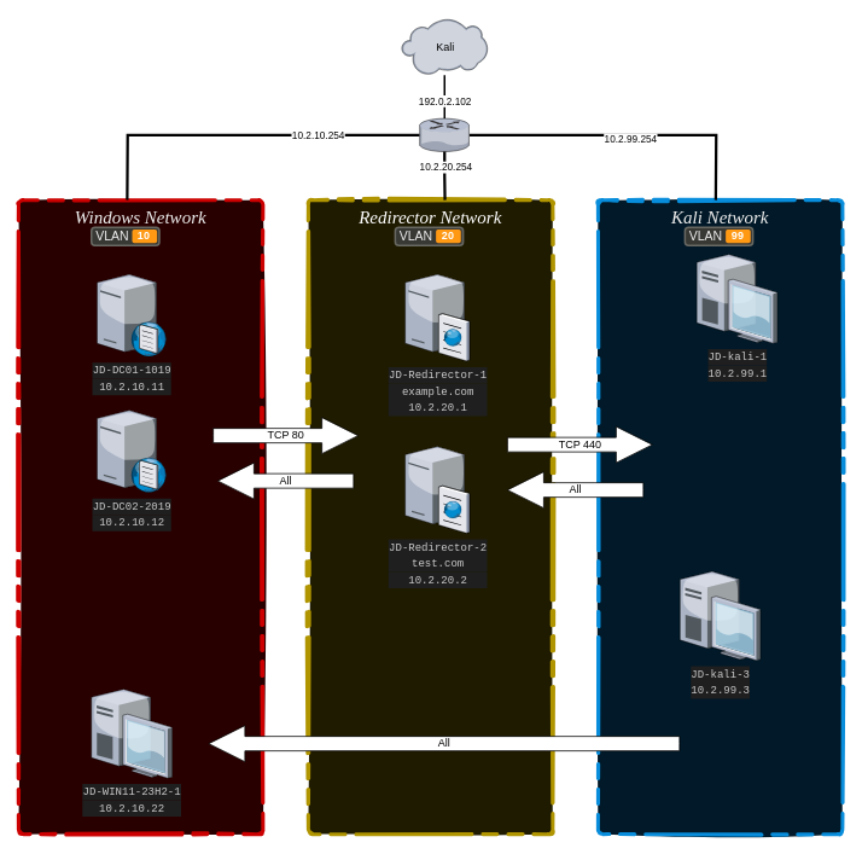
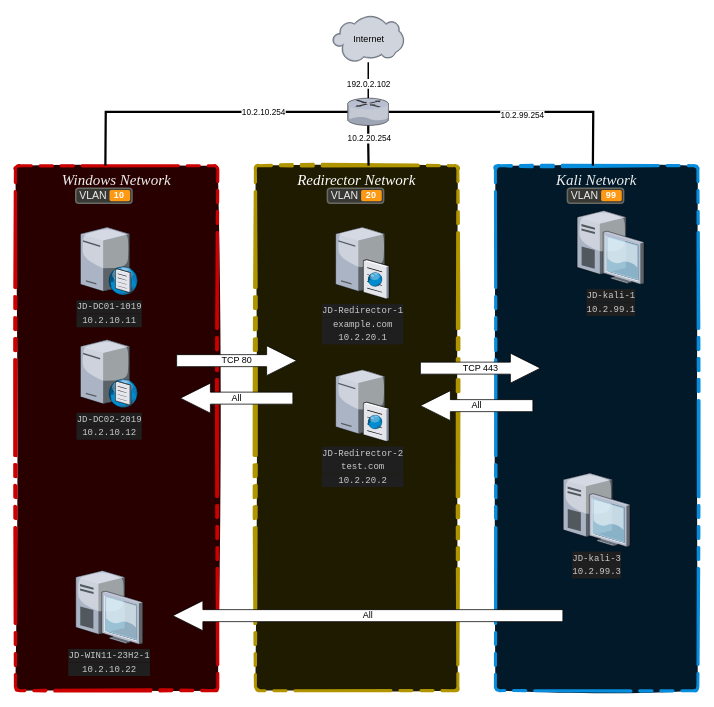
- <mxCell id="19" value="Kali" style="verticalLabelPosition=middle;sketch=0;aspect=fixed;html=1;verticalAlign=middle;strokeColor=none;align=center;outlineConnect=0;shape=mxgraph.citrix.cloud;labelPosition=center;fontColor=#000000;" parent="1" vertex="1"><mxGeometry x="443" y="20" width="95" height="62" as="geometry" /></mxCell>
+ <mxCell id="19" value="Internet" style="verticalLabelPosition=middle;sketch=0;aspect=fixed;html=1;verticalAlign=middle;strokeColor=none;align=center;outlineConnect=0;shape=mxgraph.citrix.cloud;labelPosition=center;fontColor=#000000;" parent="1" vertex="1"><mxGeometry x="443" y="20" width="95" height="62" as="geometry" /></mxCell>
- <mxCell id="23" value="TCP 440" style="html=1;shadow=0;dashed=0;align=center;verticalAlign=middle;shape=mxgraph.arrows2.arrow;dy=0.6;dx=40;notch=0;container=0;" parent="1" vertex="1"><mxGeometry x="560" y="470" width="160" height="40" as="geometry" /></mxCell>
+ <mxCell id="23" value="TCP 443" style="html=1;shadow=0;dashed=0;align=center;verticalAlign=middle;shape=mxgraph.arrows2.arrow;dy=0.6;dx=40;notch=0;container=0;" parent="1" vertex="1"><mxGeometry x="560" y="470" width="160" height="40" as="geometry" /></mxCell>
